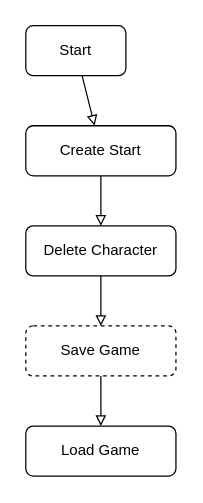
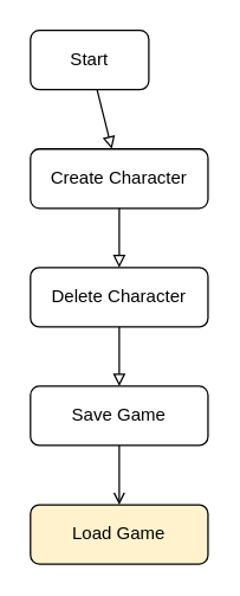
- <mxCell id="3" value="Create Start" style="rounded=1;whiteSpace=wrap;html=1;" vertex="1" parent="1"><mxGeometry x="20" y="100" width="120" height="40" as="geometry" /></mxCell>
+ <mxCell id="3" value="Create Character" style="rounded=1;whiteSpace=wrap;html=1;" vertex="1" parent="1"><mxGeometry x="20" y="100" width="120" height="40" as="geometry" /></mxCell>
- <mxCell id="5" value="Save Game" style="rounded=1;whiteSpace=wrap;html=1;dashed=1;" vertex="1" parent="1"><mxGeometry x="20" y="260" width="120" height="40" as="geometry" /></mxCell>
+ <mxCell id="5" value="Save Game" style="rounded=1;whiteSpace=wrap;html=1;" vertex="1" parent="1"><mxGeometry x="20" y="260" width="120" height="40" as="geometry" /></mxCell>
- <mxCell id="10" style="endArrow=block;endFill=0;html=1;" edge="1" source="5" target="6" parent="1"><mxGeometry relative="1" as="geometry" /></mxCell>
+ <mxCell id="10" style="endArrow=open;endFill=0;html=1;" edge="1" source="5" target="6" parent="1"><mxGeometry relative="1" as="geometry" /></mxCell>
- <mxCell id="6" value="Load Game" style="rounded=1;whiteSpace=wrap;html=1;" vertex="1" parent="1"><mxGeometry x="20" y="340" width="120" height="40" as="geometry" /></mxCell>
+ <mxCell id="6" value="Load Game" style="rounded=1;whiteSpace=wrap;html=1;fillColor=#fff2cc;" vertex="1" parent="1"><mxGeometry x="20" y="340" width="120" height="40" as="geometry" /></mxCell>
